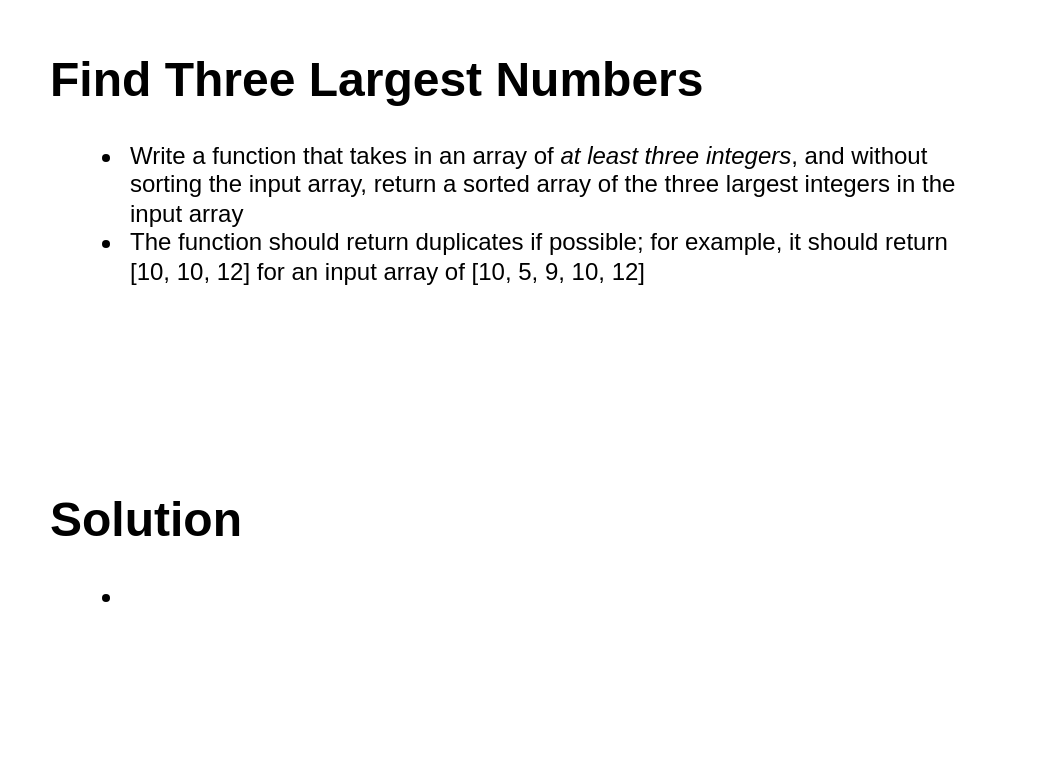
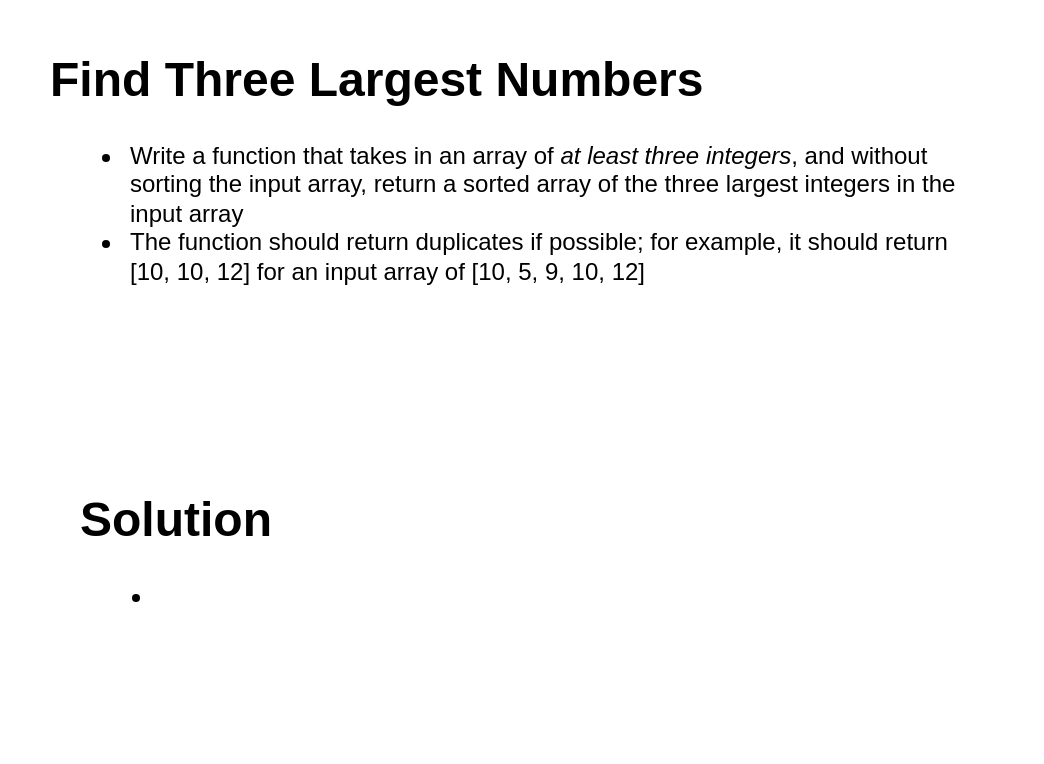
- <mxCell id="3" value="&lt;h1&gt;Solution&lt;/h1&gt;&lt;p&gt;&lt;/p&gt;&lt;ul&gt;&lt;li&gt;&lt;br&gt;&lt;/li&gt;&lt;/ul&gt;&lt;p&gt;&lt;/p&gt;" style="text;html=1;strokeColor=none;fillColor=none;spacing=5;spacingTop=-20;whiteSpace=wrap;overflow=hidden;rounded=0;" vertex="1" parent="1"><mxGeometry x="20" y="240" width="190" height="120" as="geometry" /></mxCell>
+ <mxCell id="3" value="&lt;h1&gt;Solution&lt;/h1&gt;&lt;p&gt;&lt;/p&gt;&lt;ul&gt;&lt;li&gt;&lt;br&gt;&lt;/li&gt;&lt;/ul&gt;&lt;p&gt;&lt;/p&gt;" style="text;html=1;strokeColor=none;fillColor=none;spacing=5;spacingTop=-20;whiteSpace=wrap;overflow=hidden;rounded=0;" vertex="1" parent="1"><mxGeometry x="35" y="240" width="190" height="120" as="geometry" /></mxCell>
